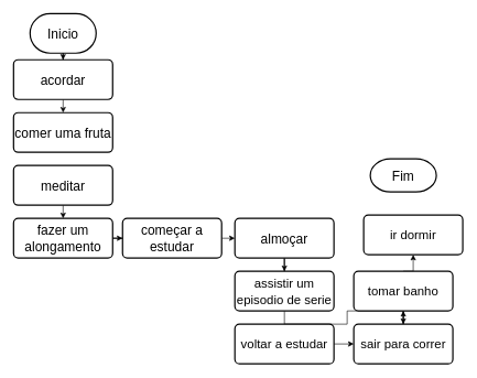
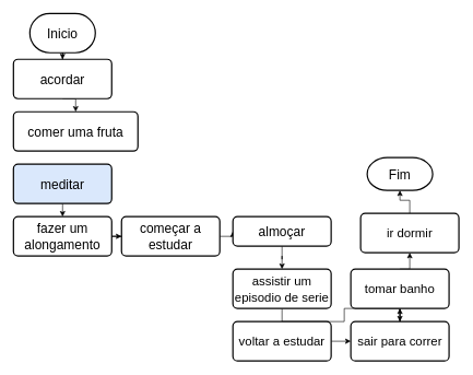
- <mxCell id="7" value="comer uma fruta" style="rounded=1;whiteSpace=wrap;html=1;absoluteArcSize=1;arcSize=14;strokeWidth=2;fontSize=20;" vertex="1" parent="1"><mxGeometry x="20" y="170" width="150" height="60" as="geometry" /></mxCell>
+ <mxCell id="7" value="comer uma fruta" style="rounded=1;whiteSpace=wrap;html=1;absoluteArcSize=1;arcSize=14;strokeWidth=2;fontSize=20;" vertex="1" parent="1"><mxGeometry x="20" y="170" width="190" height="60" as="geometry" /></mxCell>
- <mxCell id="9" value="meditar" style="rounded=1;whiteSpace=wrap;html=1;absoluteArcSize=1;arcSize=14;strokeWidth=2;fontSize=20;" vertex="1" parent="1"><mxGeometry x="20" y="250" width="150" height="60" as="geometry" /></mxCell>
+ <mxCell id="9" value="meditar" style="rounded=1;whiteSpace=wrap;html=1;absoluteArcSize=1;arcSize=14;strokeWidth=2;fontSize=20;fillColor=#dae8fc;" vertex="1" parent="1"><mxGeometry x="20" y="250" width="150" height="60" as="geometry" /></mxCell>
+ <mxCell id="24" value="" style="edgeStyle=orthogonalEdgeStyle;rounded=0;orthogonalLoop=1;jettySize=auto;html=1;fontSize=19;" edge="1" parent="1" source="25" target="4"><mxGeometry relative="1" as="geometry" /></mxCell>
- <mxCell id="15" value="almoçar" style="rounded=1;whiteSpace=wrap;html=1;absoluteArcSize=1;arcSize=14;strokeWidth=2;fontSize=20;" vertex="1" parent="1"><mxGeometry x="355" y="330" width="150" height="60" as="geometry" /></mxCell>
+ <mxCell id="15" value="almoçar" style="rounded=1;whiteSpace=wrap;html=1;absoluteArcSize=1;arcSize=14;strokeWidth=2;fontSize=20;" vertex="1" parent="1"><mxGeometry x="355" y="330" width="150" height="45" as="geometry" /></mxCell>
